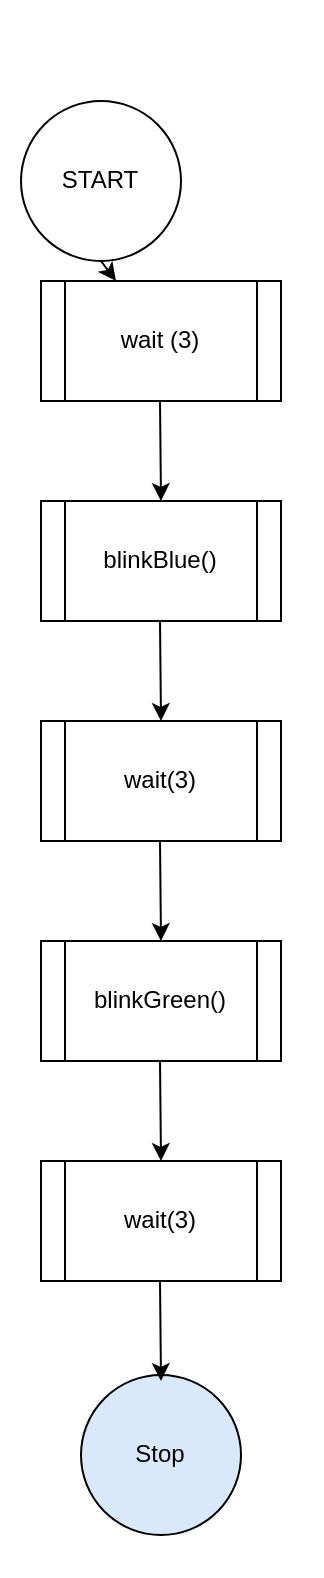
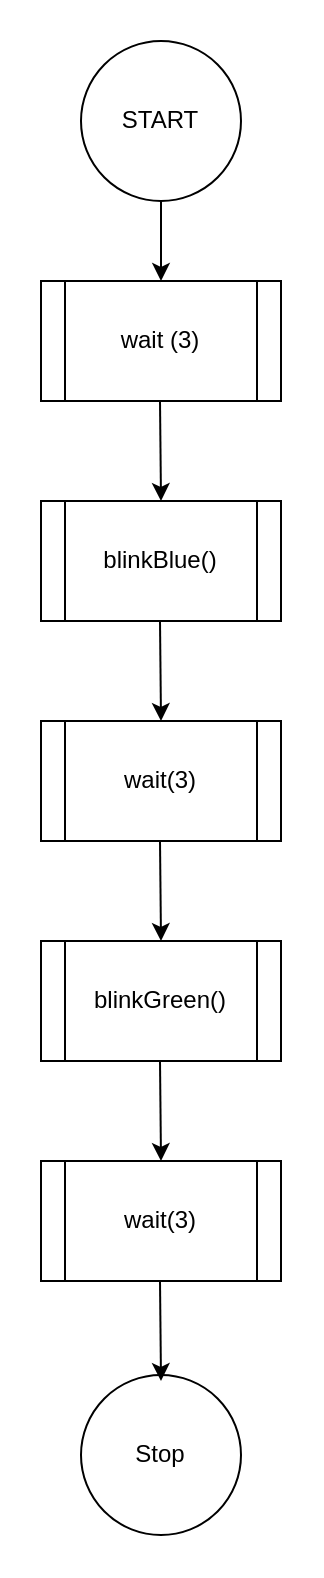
- <mxCell id="2" value="START" style="ellipse;whiteSpace=wrap;html=1;aspect=fixed;" vertex="1" parent="1"><mxGeometry x="10" y="50" width="80" height="80" as="geometry" /></mxCell>
+ <mxCell id="2" value="START" style="ellipse;whiteSpace=wrap;html=1;aspect=fixed;" vertex="1" parent="1"><mxGeometry x="40" y="20" width="80" height="80" as="geometry" /></mxCell>
- <mxCell id="7" value="Stop" style="ellipse;whiteSpace=wrap;html=1;aspect=fixed;fillColor=#dae8fc;" vertex="1" parent="1"><mxGeometry x="40" y="687" width="80" height="80" as="geometry" /></mxCell>
+ <mxCell id="7" value="Stop" style="ellipse;whiteSpace=wrap;html=1;aspect=fixed;" vertex="1" parent="1"><mxGeometry x="40" y="687" width="80" height="80" as="geometry" /></mxCell>
